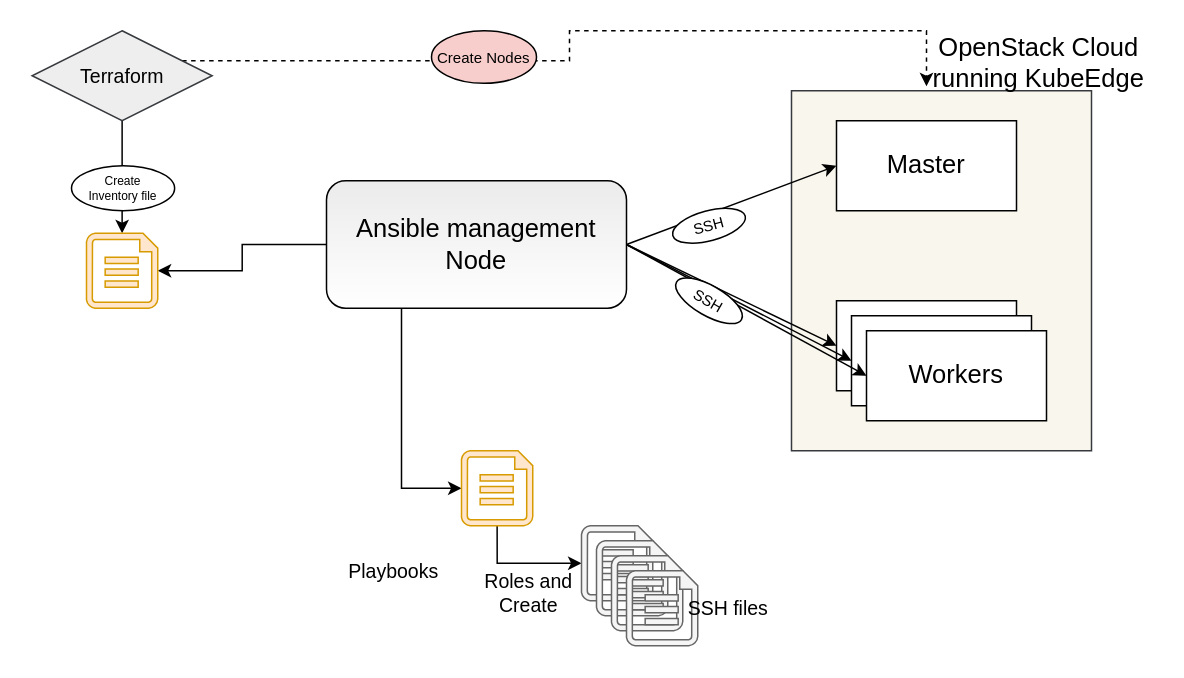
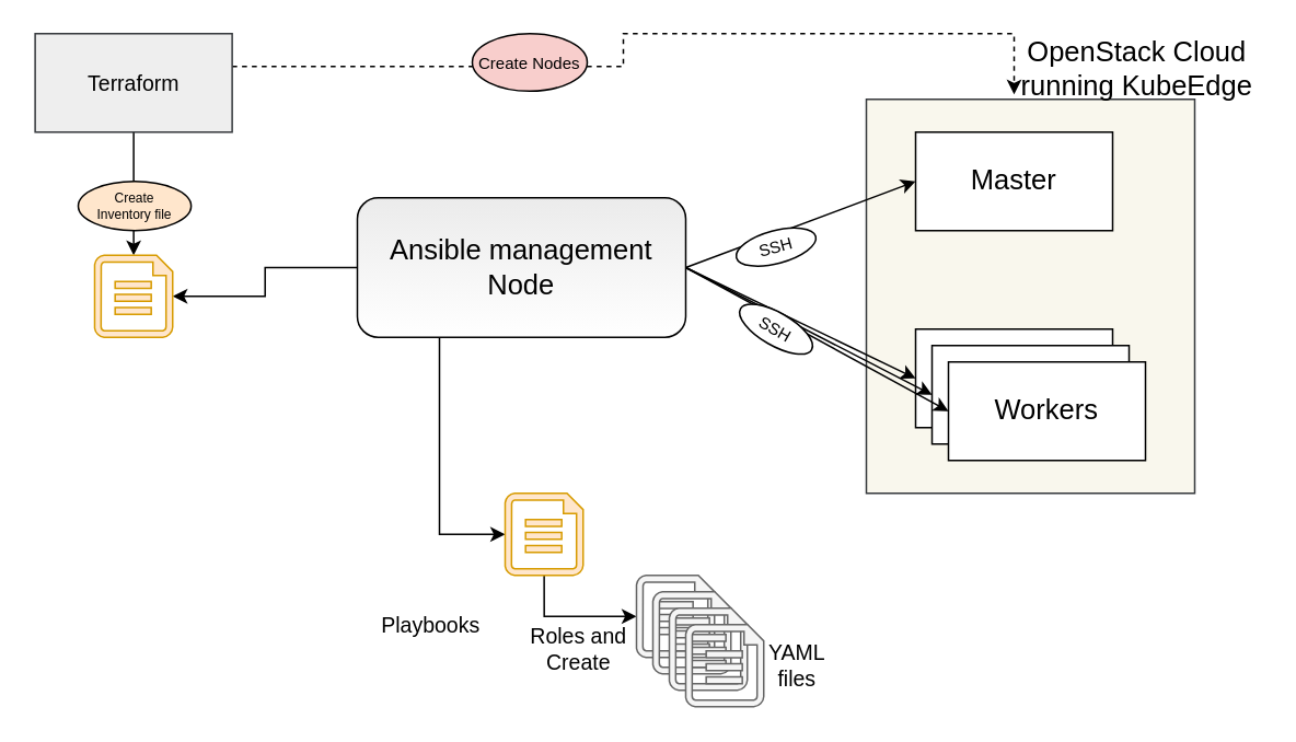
- <mxCell id="28" value="Terraform" style="rhombus;whiteSpace=wrap;html=1;fontSize=13;fillColor=#eeeeee;strokeColor=#36393d;" parent="1" vertex="1"><mxGeometry x="20.75" y="20" width="120" height="60" as="geometry" /></mxCell>
+ <mxCell id="28" value="Terraform" style="rounded=0;whiteSpace=wrap;html=1;fontSize=13;fillColor=#eeeeee;strokeColor=#36393d;" parent="1" vertex="1"><mxGeometry x="20.75" y="20" width="120" height="60" as="geometry" /></mxCell>
- <mxCell id="31" value="Create &lt;br&gt;Inventory file" style="ellipse;whiteSpace=wrap;html=1;fontSize=8;rotation=0;" parent="1" vertex="1"><mxGeometry x="47" y="110" width="68.75" height="30" as="geometry" /></mxCell>
+ <mxCell id="31" value="Create &lt;br&gt;Inventory file" style="ellipse;whiteSpace=wrap;html=1;fontSize=8;rotation=0;fillColor=#ffe6cc;" parent="1" vertex="1"><mxGeometry x="47" y="110" width="68.75" height="30" as="geometry" /></mxCell>
- <mxCell id="23" value="SSH files" style="text;html=1;strokeColor=none;fillColor=none;align=center;verticalAlign=middle;whiteSpace=wrap;rounded=0;fontSize=13;" parent="1" vertex="1"><mxGeometry x="454.5" y="390" width="60" height="30" as="geometry" /></mxCell>
+ <mxCell id="23" value="YAML files" style="text;html=1;strokeColor=none;fillColor=none;align=center;verticalAlign=middle;whiteSpace=wrap;rounded=0;fontSize=13;" parent="1" vertex="1"><mxGeometry x="454.5" y="390" width="60" height="30" as="geometry" /></mxCell>
